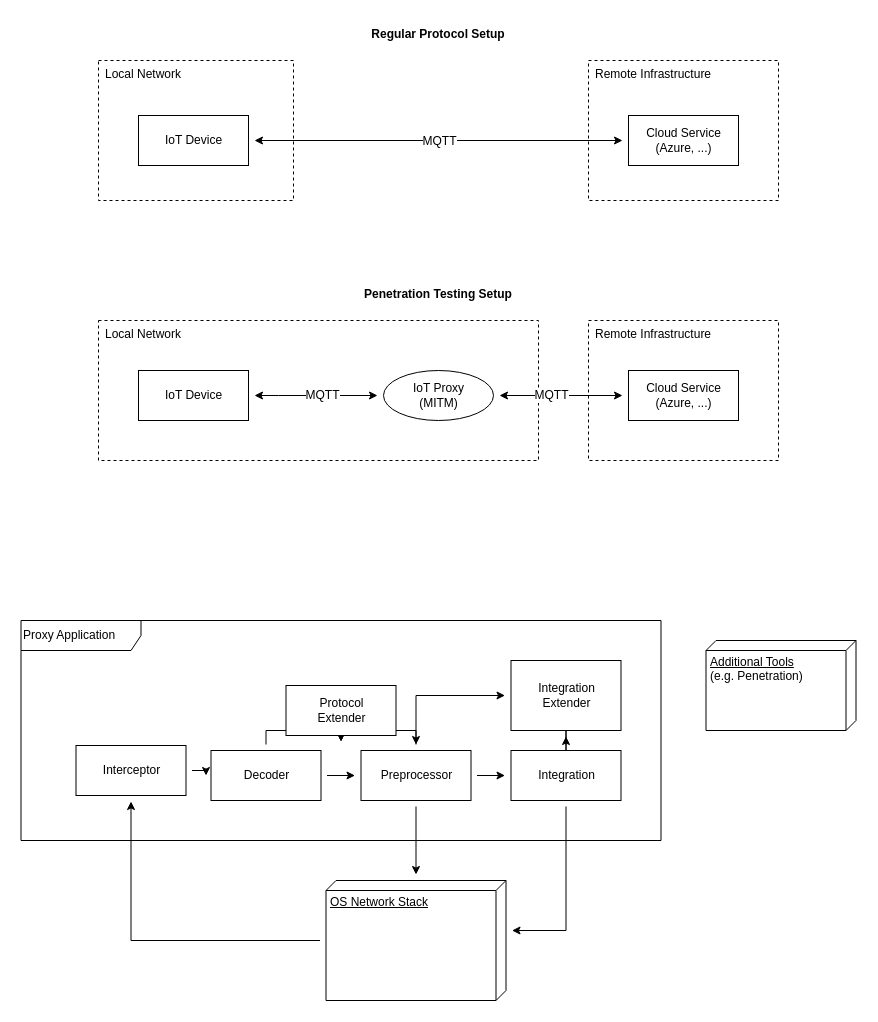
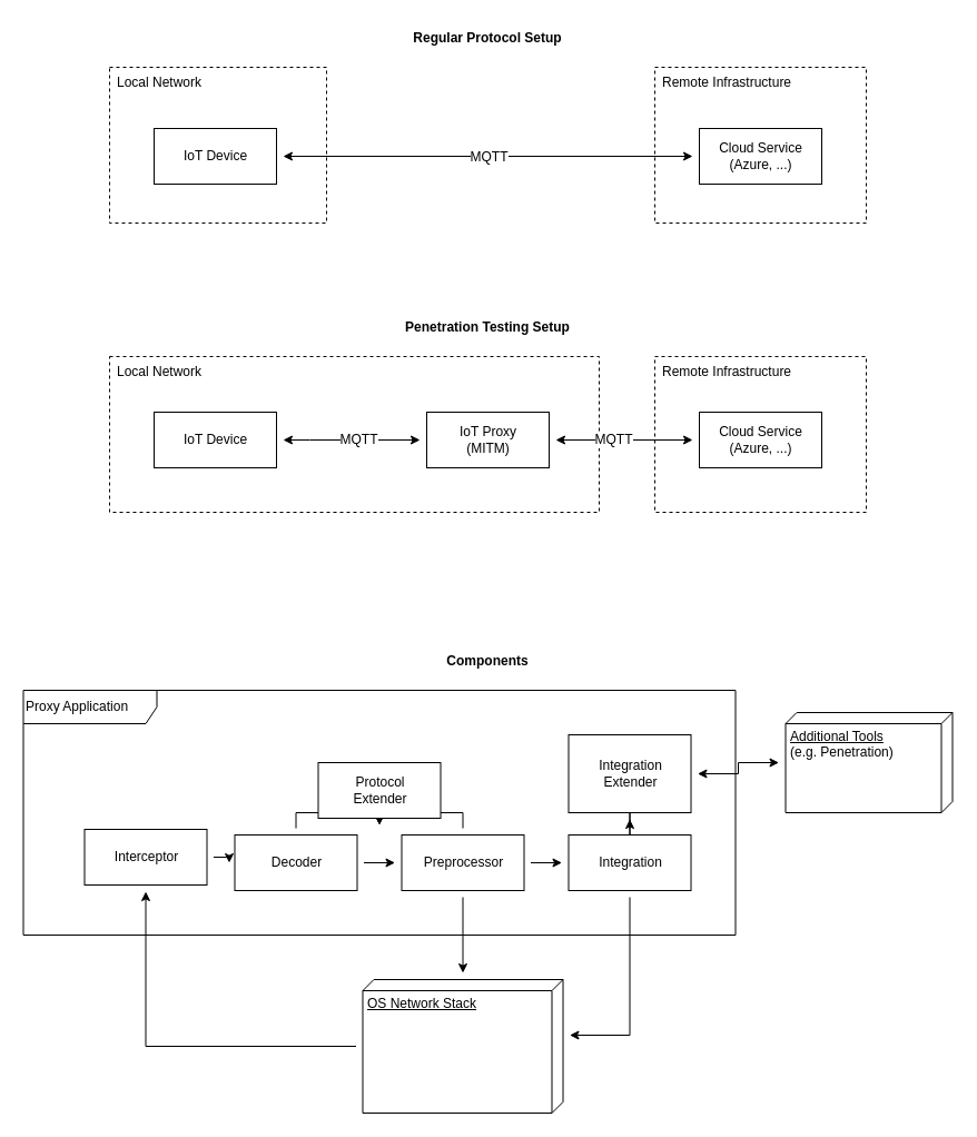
- <mxCell id="17" value="IoT Proxy&lt;br&gt;(MITM)" style="ellipse;html=1;" vertex="1" parent="1"><mxGeometry x="383" y="370" width="110" height="50" as="geometry" /></mxCell>
+ <mxCell id="17" value="IoT Proxy&lt;br&gt;(MITM)" style="html=1;" vertex="1" parent="1"><mxGeometry x="383" y="370" width="110" height="50" as="geometry" /></mxCell>
+ <mxCell id="20" value="Components" style="text;align=center;fontStyle=1;verticalAlign=middle;spacingLeft=3;spacingRight=3;strokeColor=none;rotatable=0;points=[[0,0.5],[1,0.5]];portConstraint=eastwest;" vertex="1" parent="1"><mxGeometry x="343" y="580" width="190" height="26" as="geometry" /></mxCell>
- <mxCell id="37" style="edgeStyle=orthogonalEdgeStyle;rounded=0;orthogonalLoop=1;jettySize=auto;html=1;startArrow=classic;startFill=1;sourcePerimeterSpacing=6;endArrow=classic;endFill=1;targetPerimeterSpacing=6;" edge="1" parent="1" source="38" target="29"><mxGeometry relative="1" as="geometry" /></mxCell>
+ <mxCell id="37" style="edgeStyle=orthogonalEdgeStyle;rounded=0;orthogonalLoop=1;jettySize=auto;html=1;startArrow=classic;startFill=1;sourcePerimeterSpacing=6;endArrow=classic;endFill=1;targetPerimeterSpacing=6;" edge="1" parent="1" source="38" target="35"><mxGeometry relative="1" as="geometry" /></mxCell>
